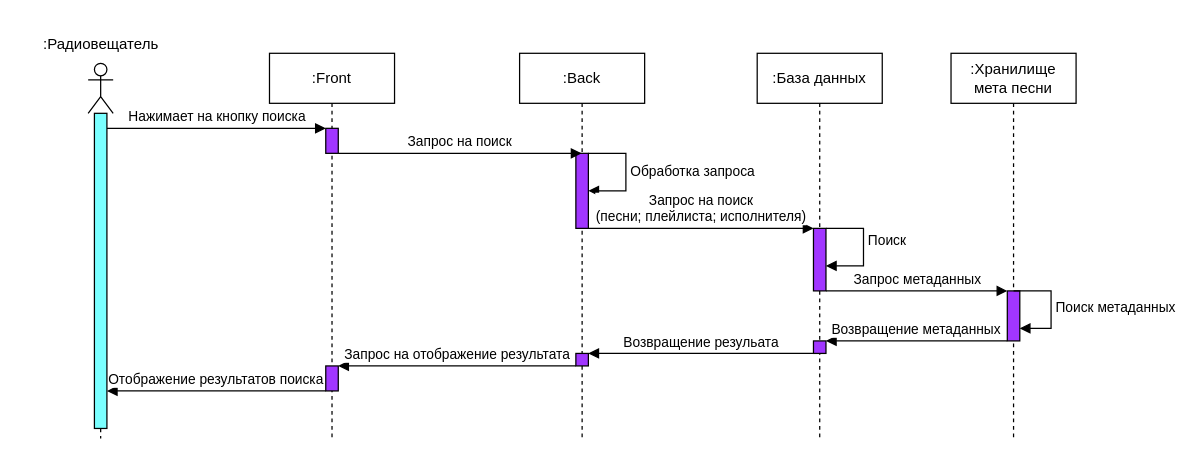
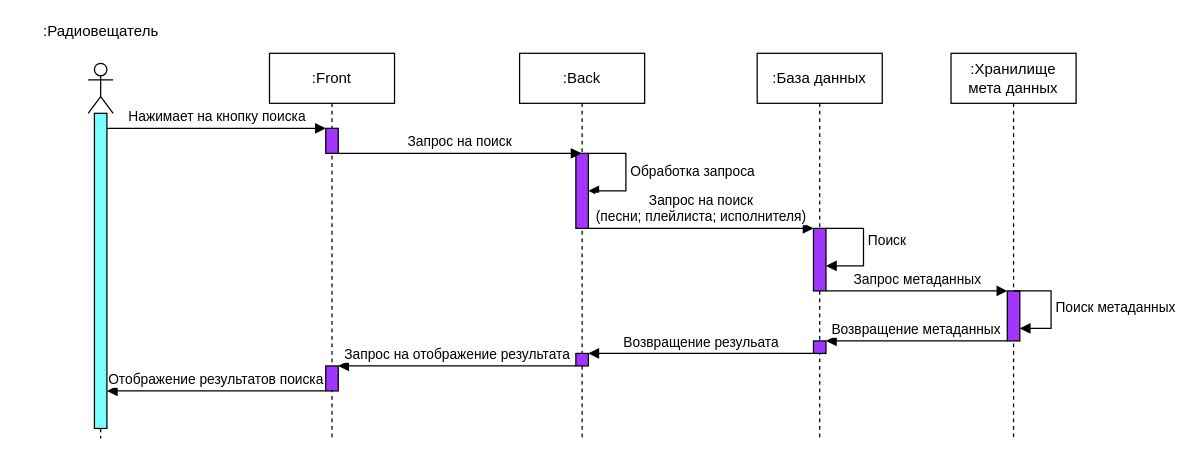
- <mxCell id="17" value=":Радиовещатель" style="text;html=1;align=center;verticalAlign=middle;resizable=0;points=[];autosize=1;strokeColor=none;fillColor=none;" vertex="1" parent="1"><mxGeometry x="20" y="20" width="120" height="30" as="geometry" /></mxCell>
+ <mxCell id="17" value=":Радиовещатель" style="text;html=1;align=center;verticalAlign=middle;resizable=0;points=[];autosize=1;strokeColor=none;fillColor=none;" vertex="1" parent="1"><mxGeometry x="20" y="10" width="120" height="30" as="geometry" /></mxCell>
- <mxCell id="14" value=":Хранилище мета песни" style="shape=umlLifeline;perimeter=lifelinePerimeter;whiteSpace=wrap;html=1;container=1;dropTarget=0;collapsible=0;recursiveResize=0;outlineConnect=0;portConstraint=eastwest;newEdgeStyle={&quot;curved&quot;:0,&quot;rounded&quot;:0};" vertex="1" parent="1"><mxGeometry x="760" y="42" width="100" height="310" as="geometry" /></mxCell>
+ <mxCell id="14" value=":Хранилище мета данных" style="shape=umlLifeline;perimeter=lifelinePerimeter;whiteSpace=wrap;html=1;container=1;dropTarget=0;collapsible=0;recursiveResize=0;outlineConnect=0;portConstraint=eastwest;newEdgeStyle={&quot;curved&quot;:0,&quot;rounded&quot;:0};" vertex="1" parent="1"><mxGeometry x="760" y="42" width="100" height="310" as="geometry" /></mxCell>
